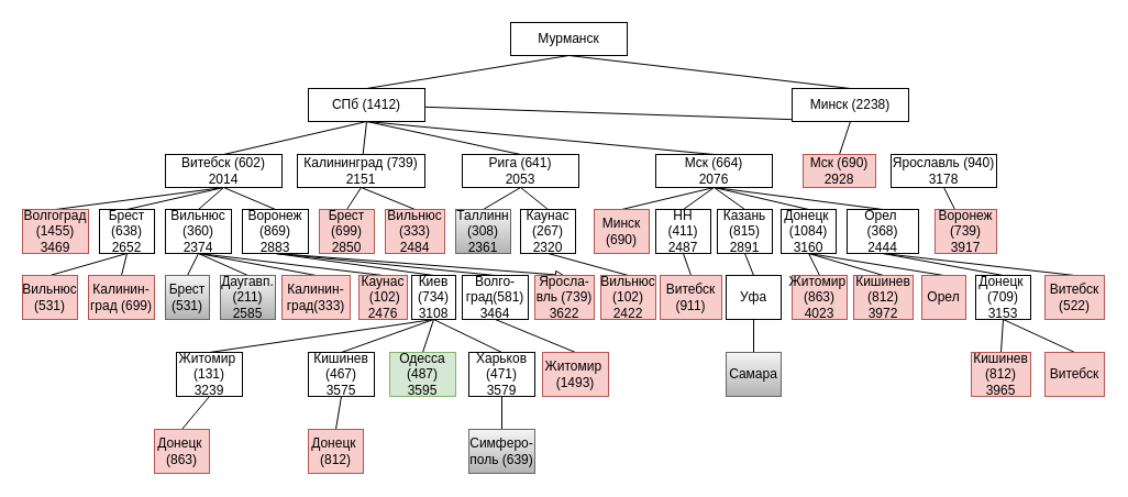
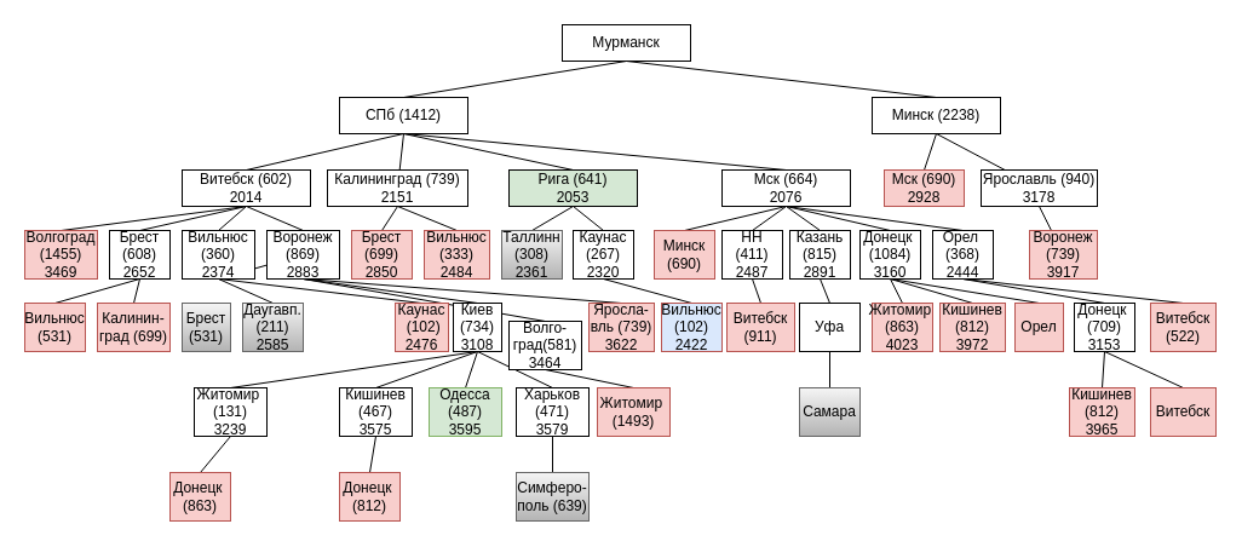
- <mxCell id="10" style="rounded=0;orthogonalLoop=1;jettySize=auto;html=1;exitX=0.5;exitY=1;exitDx=0;exitDy=0;endArrow=none;endFill=0;" parent="1" source="12" target="9" edge="1"><mxGeometry relative="1" as="geometry" /></mxCell>
+ <mxCell id="10" style="rounded=0;orthogonalLoop=1;jettySize=auto;html=1;exitX=0.5;exitY=1;exitDx=0;exitDy=0;endArrow=none;endFill=0;" parent="1" source="12" target="15" edge="1"><mxGeometry relative="1" as="geometry" /></mxCell>
- <mxCell id="24" value="Рига (641)&lt;br&gt;2053" style="rounded=0;whiteSpace=wrap;html=1;" parent="1" vertex="1"><mxGeometry x="420" y="140" width="106" height="30" as="geometry" /></mxCell>
+ <mxCell id="24" value="Рига (641)&lt;br&gt;2053" style="rounded=0;whiteSpace=wrap;html=1;fillColor=#d5e8d4;" parent="1" vertex="1"><mxGeometry x="420" y="140" width="106" height="30" as="geometry" /></mxCell>
- <mxCell id="36" value="Брест (638)&lt;br&gt;2652" style="rounded=0;whiteSpace=wrap;html=1;" parent="1" vertex="1"><mxGeometry x="90" y="190" width="50" height="40" as="geometry" /></mxCell>
+ <mxCell id="36" value="Брест (608)&lt;br&gt;2652" style="rounded=0;whiteSpace=wrap;html=1;" parent="1" vertex="1"><mxGeometry x="90" y="190" width="50" height="40" as="geometry" /></mxCell>
- <mxCell id="63" value="Орел&amp;nbsp;&lt;br&gt;(368)&lt;br&gt;2444" style="rounded=0;whiteSpace=wrap;html=1;" parent="1" vertex="1"><mxGeometry x="770" y="190" width="65" height="40" as="geometry" /></mxCell>
+ <mxCell id="63" value="Орел&amp;nbsp;&lt;br&gt;(368)&lt;br&gt;2444" style="rounded=0;whiteSpace=wrap;html=1;" parent="1" vertex="1"><mxGeometry x="770" y="190" width="50" height="40" as="geometry" /></mxCell>
- <mxCell id="37" style="edgeStyle=none;rounded=0;orthogonalLoop=1;jettySize=auto;html=1;exitX=0.5;exitY=1;exitDx=0;exitDy=0;entryX=0.5;entryY=0;entryDx=0;entryDy=0;endArrow=none;endFill=0;" parent="1" source="41" target="66" edge="1"><mxGeometry relative="1" as="geometry" /></mxCell>
+ <mxCell id="37" style="edgeStyle=none;rounded=0;orthogonalLoop=1;jettySize=auto;html=1;exitX=0.5;exitY=1;exitDx=0;exitDy=0;endArrow=none;endFill=0;" parent="1" source="41" target="45" edge="1"><mxGeometry relative="1" as="geometry" /></mxCell>
- <mxCell id="39" style="edgeStyle=none;rounded=0;orthogonalLoop=1;jettySize=auto;html=1;exitX=0.5;exitY=1;exitDx=0;exitDy=0;entryX=0.5;entryY=0;entryDx=0;entryDy=0;endArrow=none;endFill=0;" parent="1" source="41" target="68" edge="1"><mxGeometry relative="1" as="geometry" /></mxCell>
- <mxCell id="44" style="edgeStyle=none;rounded=0;orthogonalLoop=1;jettySize=auto;html=1;exitX=0.5;exitY=1;exitDx=0;exitDy=0;entryX=0.5;entryY=0;entryDx=0;entryDy=0;endArrow=block;endFill=0;" parent="1" source="45" target="77" edge="1"><mxGeometry relative="1" as="geometry" /></mxCell>
+ <mxCell id="44" style="edgeStyle=none;rounded=0;orthogonalLoop=1;jettySize=auto;html=1;exitX=0.5;exitY=1;exitDx=0;exitDy=0;entryX=0.5;entryY=0;entryDx=0;entryDy=0;endArrow=none;endFill=0;" parent="1" source="45" target="77" edge="1"><mxGeometry relative="1" as="geometry" /></mxCell>
- <mxCell id="68" value="Калинин-&lt;br&gt;град(333)" style="rounded=0;whiteSpace=wrap;html=1;fillColor=#f8cecc;strokeColor=#b85450;" parent="1" vertex="1"><mxGeometry x="256" y="250" width="62" height="40" as="geometry" /></mxCell>
- <mxCell id="76" value="Волго-&lt;br&gt;град(581)&lt;br&gt;3464&lt;br&gt;" style="rounded=0;whiteSpace=wrap;html=1;" parent="1" vertex="1"><mxGeometry x="420" y="250" width="60" height="40" as="geometry" /></mxCell>
+ <mxCell id="76" value="Волго-&lt;br&gt;град(581)&lt;br&gt;3464&lt;br&gt;" style="rounded=0;whiteSpace=wrap;html=1;" parent="1" vertex="1"><mxGeometry x="420" y="265" width="60" height="40" as="geometry" /></mxCell>
- <mxCell id="78" value="Вильнюс (102)&lt;br&gt;2422" style="rounded=0;whiteSpace=wrap;html=1;fillColor=#f8cecc;strokeColor=#b85450;" parent="1" vertex="1"><mxGeometry x="546" y="250" width="50" height="40" as="geometry" /></mxCell>
+ <mxCell id="78" value="Вильнюс (102)&lt;br&gt;2422" style="rounded=0;whiteSpace=wrap;html=1;fillColor=#dae8fc;strokeColor=#b85450;" parent="1" vertex="1"><mxGeometry x="546" y="250" width="50" height="40" as="geometry" /></mxCell>
